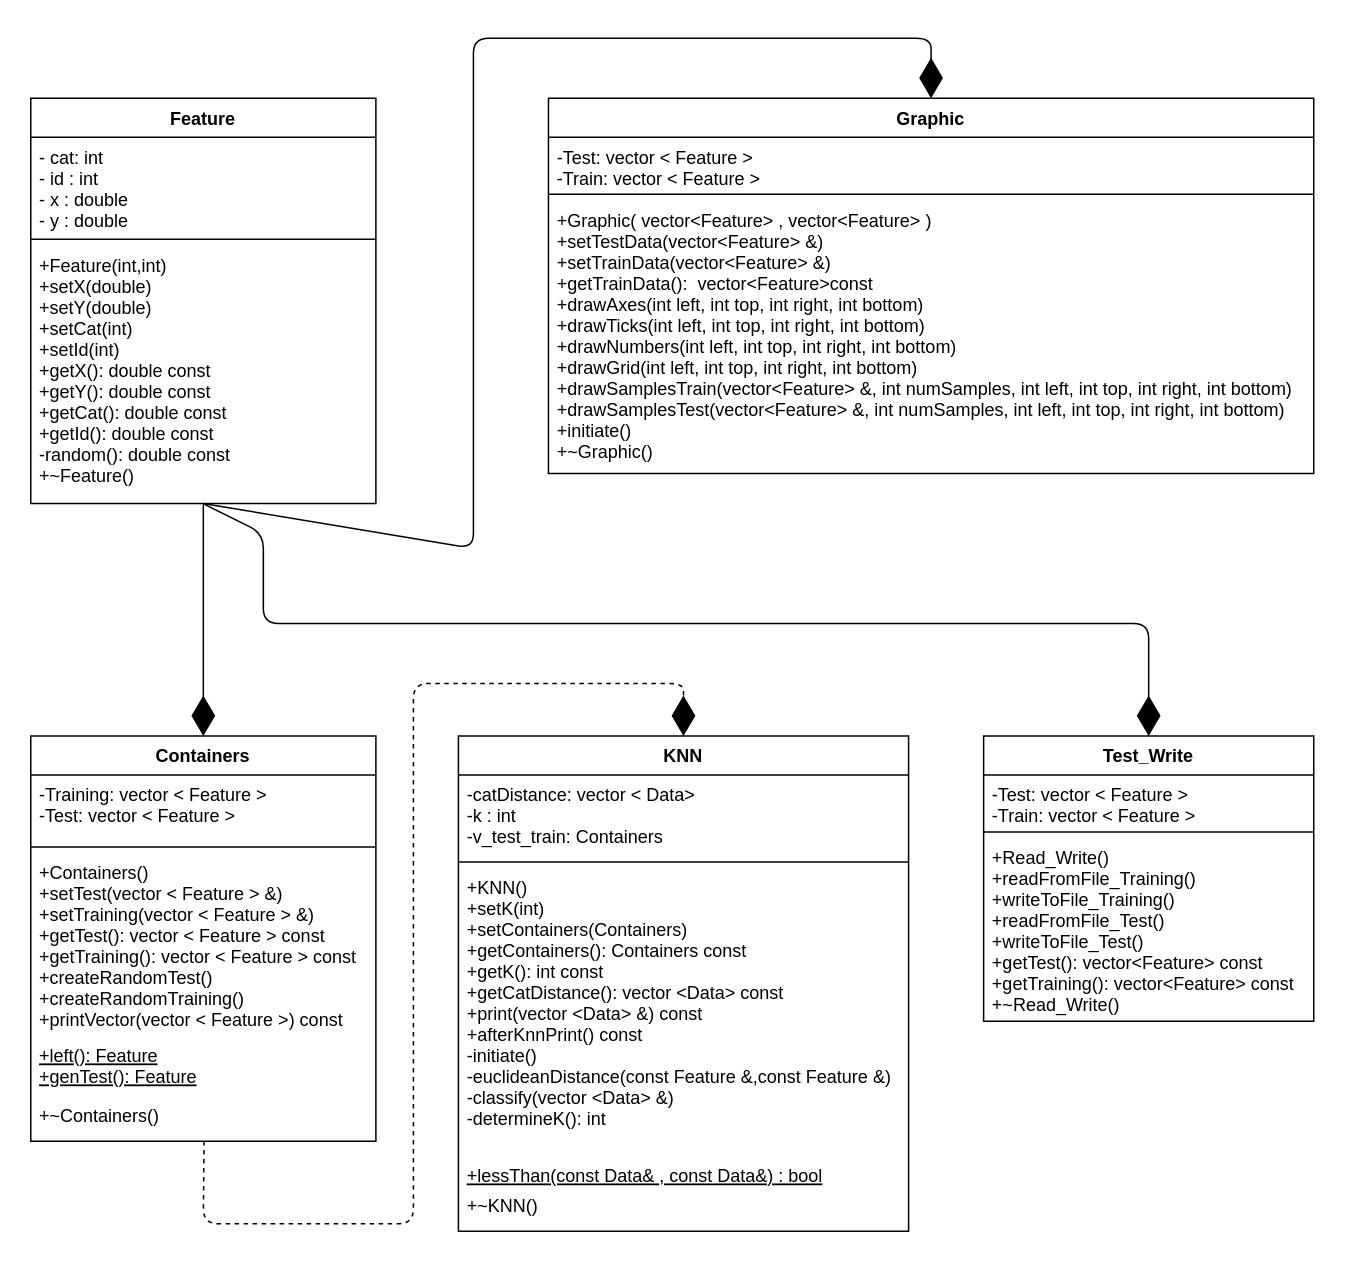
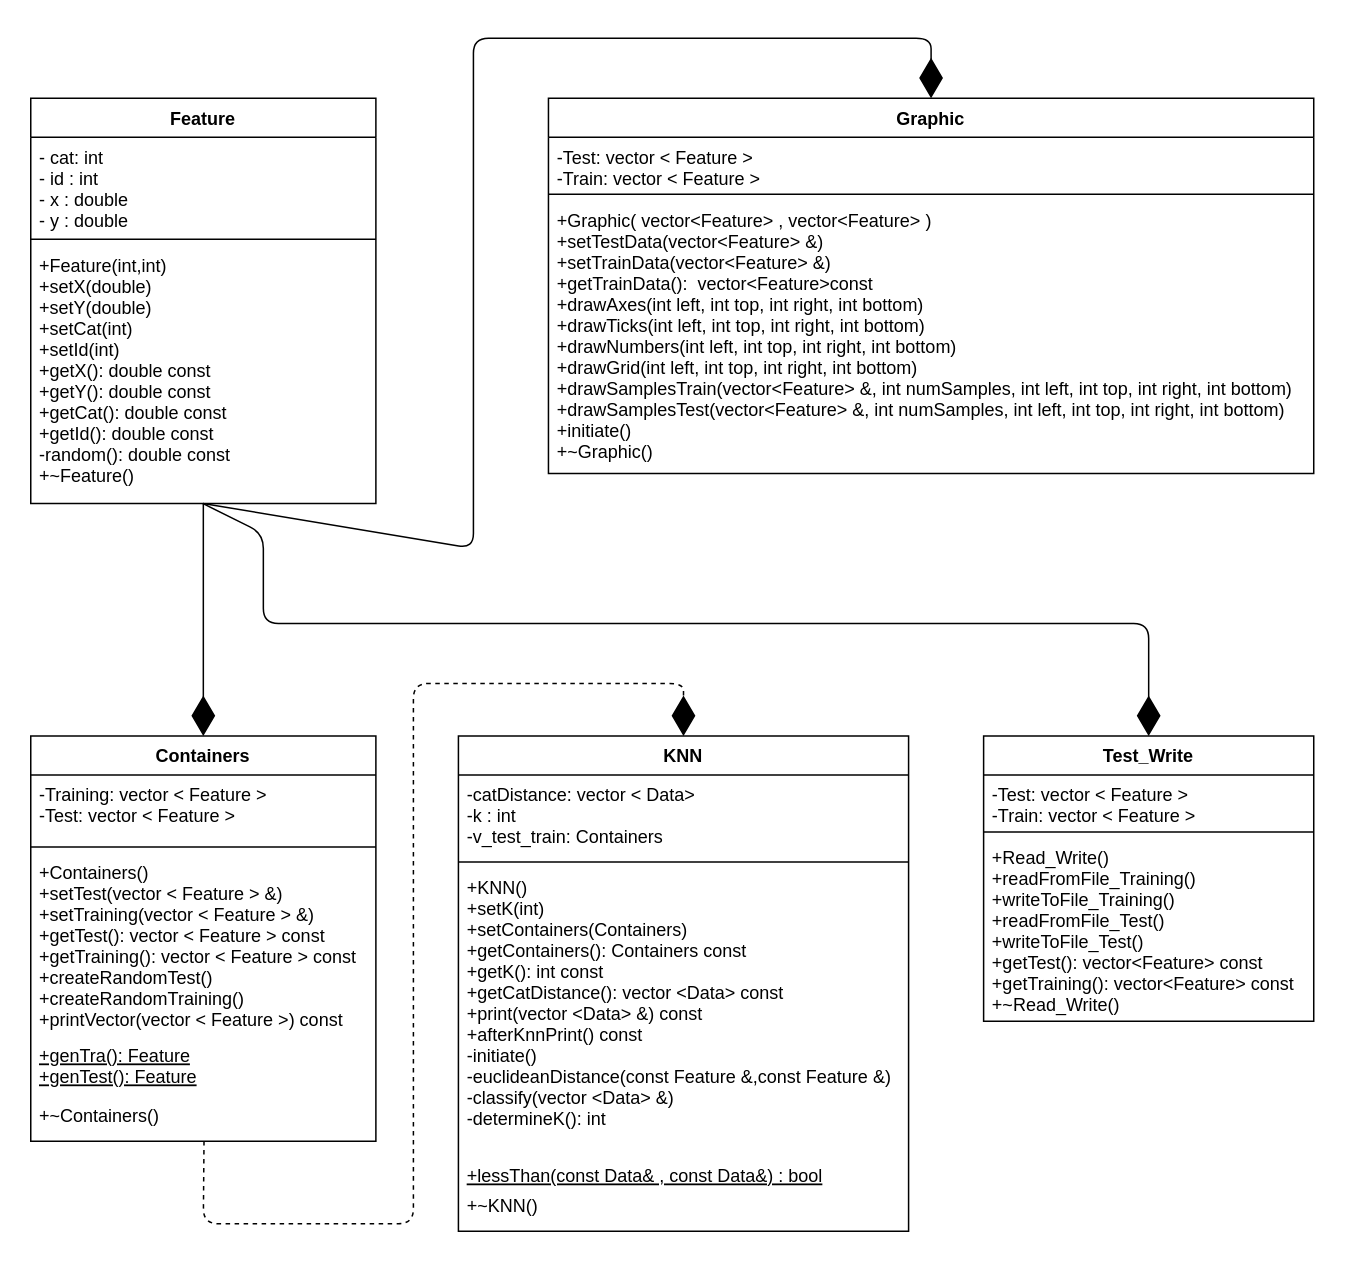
- <mxCell id="10" value="+left(): Feature&#10;+genTest(): Feature&#10;" style="text;align=left;verticalAlign=top;spacingLeft=4;spacingRight=4;overflow=hidden;rotatable=0;points=[[0,0.5],[1,0.5]];portConstraint=eastwest;fontStyle=4;" parent="6" vertex="1"><mxGeometry y="200" width="230" height="40" as="geometry" /></mxCell>
+ <mxCell id="10" value="+genTra(): Feature&#10;+genTest(): Feature&#10;" style="text;align=left;verticalAlign=top;spacingLeft=4;spacingRight=4;overflow=hidden;rotatable=0;points=[[0,0.5],[1,0.5]];portConstraint=eastwest;fontStyle=4;" parent="6" vertex="1"><mxGeometry y="200" width="230" height="40" as="geometry" /></mxCell>
